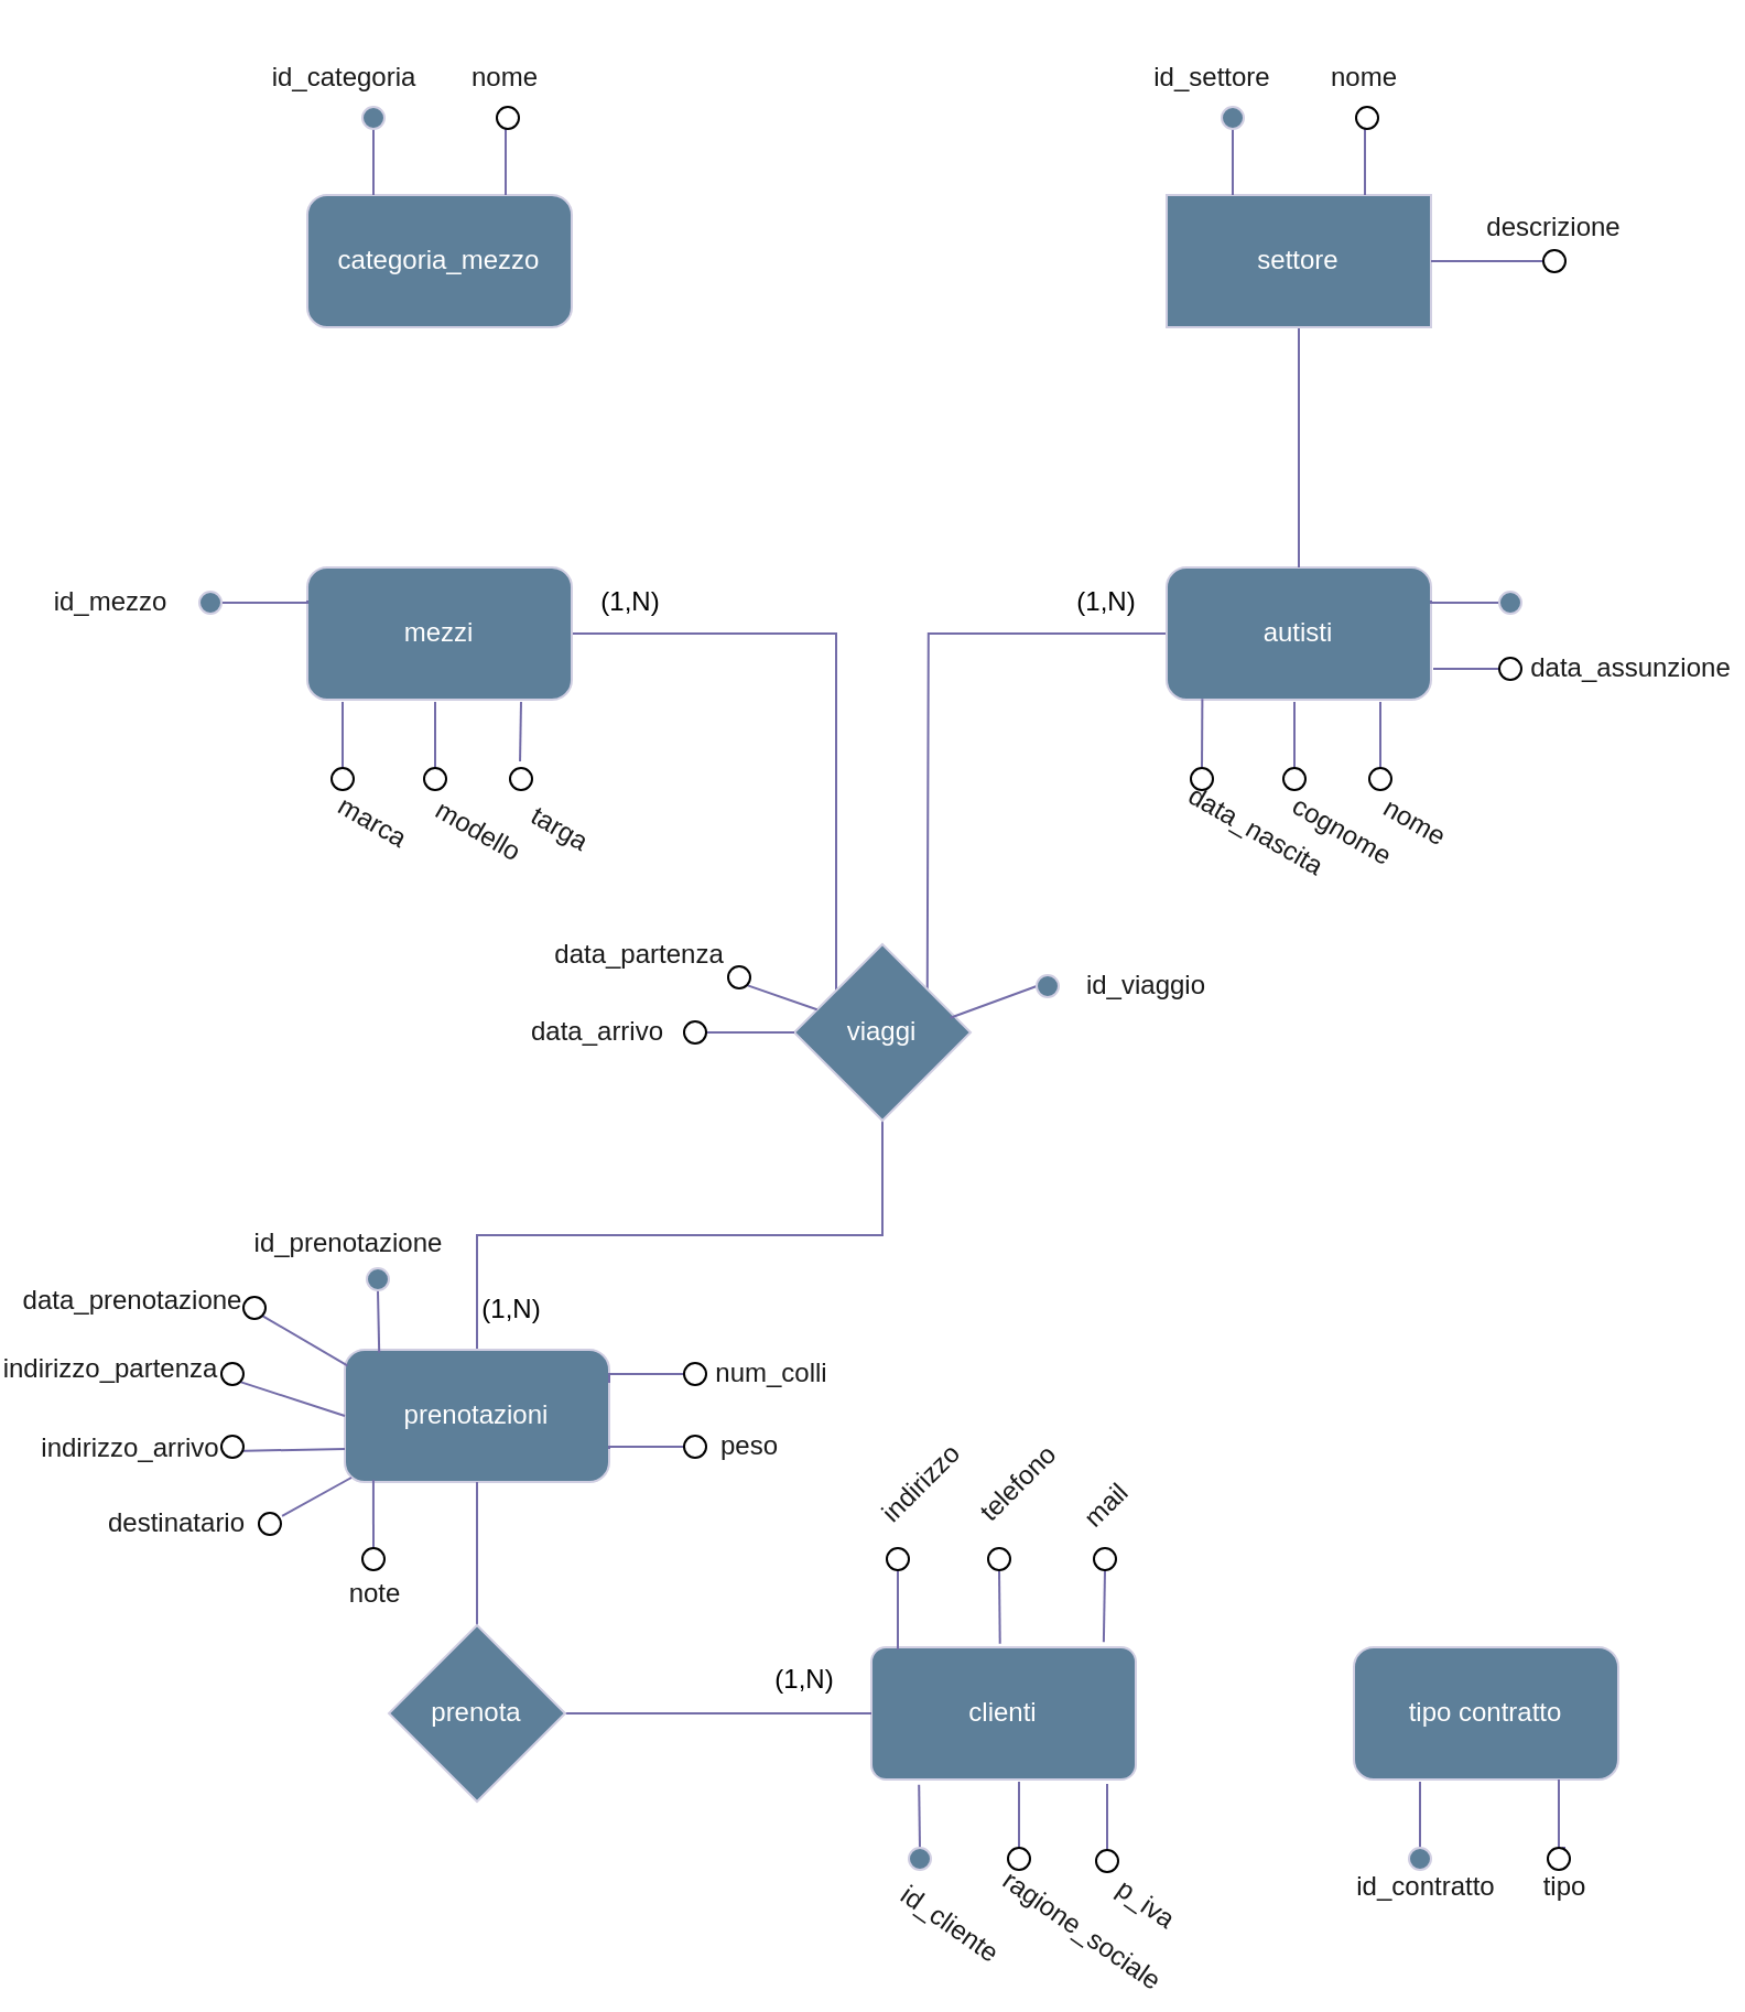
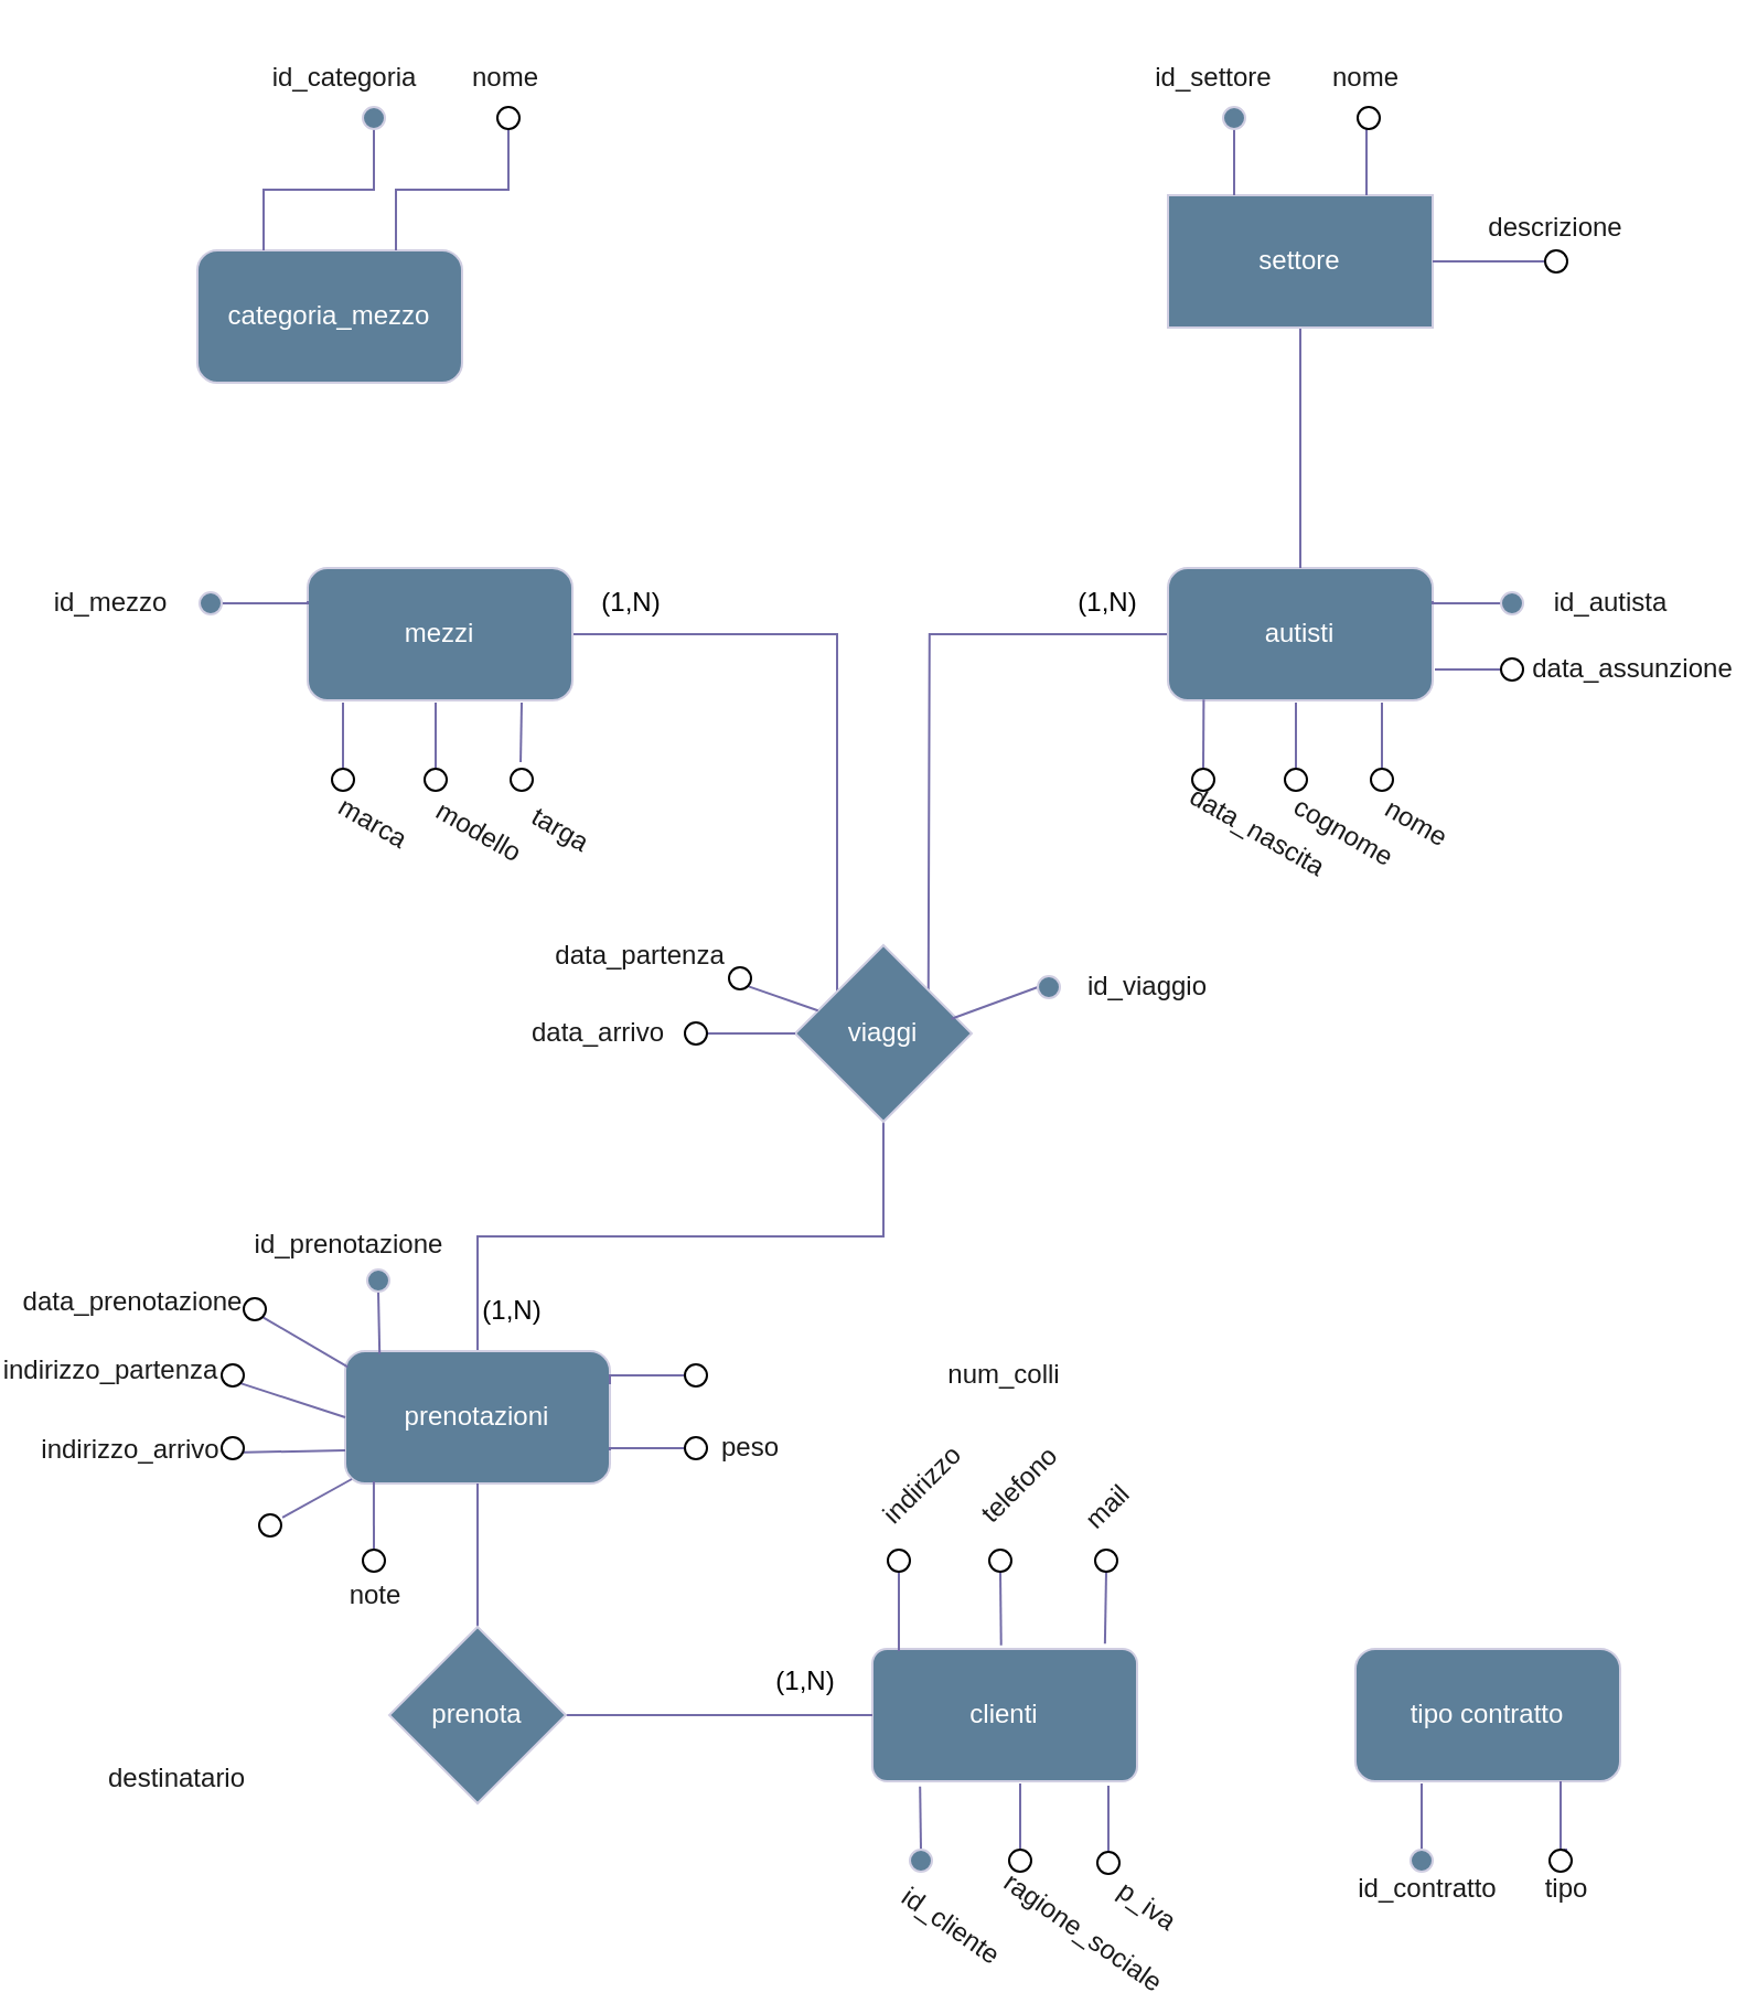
- <mxCell id="8" value="categoria_mezzo" style="rounded=1;whiteSpace=wrap;html=1;labelBackgroundColor=none;fillColor=#5D7F99;strokeColor=#D0CEE2;fontColor=#FFFFFF;" parent="1" vertex="1"><mxGeometry x="139" y="88" width="120" height="60" as="geometry" /></mxCell>
+ <mxCell id="8" value="categoria_mezzo" style="rounded=1;whiteSpace=wrap;html=1;labelBackgroundColor=none;fillColor=#5D7F99;strokeColor=#D0CEE2;fontColor=#FFFFFF;" parent="1" vertex="1"><mxGeometry x="89" y="113" width="120" height="60" as="geometry" /></mxCell>
+ <mxCell id="38" value="id_autista" style="text;html=1;strokeColor=none;fillColor=none;align=center;verticalAlign=middle;whiteSpace=wrap;rounded=0;labelBackgroundColor=none;fontColor=#1A1A1A;" parent="1" vertex="1"><mxGeometry x="700" y="258" width="60" height="30" as="geometry" /></mxCell>
- <mxCell id="107" value="num_colli" style="text;html=1;strokeColor=none;fillColor=none;align=center;verticalAlign=middle;whiteSpace=wrap;rounded=0;labelBackgroundColor=none;fontColor=#1A1A1A;" parent="1" vertex="1"><mxGeometry x="320" y="608" width="60" height="30" as="geometry" /></mxCell>
+ <mxCell id="107" value="num_colli" style="text;html=1;strokeColor=none;fillColor=none;align=center;verticalAlign=middle;whiteSpace=wrap;rounded=0;labelBackgroundColor=none;fontColor=#1A1A1A;" parent="1" vertex="1"><mxGeometry x="425" y="608" width="60" height="30" as="geometry" /></mxCell>
- <mxCell id="101" value="destinatario" style="text;html=1;strokeColor=none;fillColor=none;align=center;verticalAlign=middle;whiteSpace=wrap;rounded=0;labelBackgroundColor=none;fontColor=#1A1A1A;" parent="1" vertex="1"><mxGeometry x="50" y="676" width="60" height="30" as="geometry" /></mxCell>
+ <mxCell id="101" value="destinatario" style="text;html=1;strokeColor=none;fillColor=none;align=center;verticalAlign=middle;whiteSpace=wrap;rounded=0;labelBackgroundColor=none;fontColor=#1A1A1A;" parent="1" vertex="1"><mxGeometry x="50" y="791" width="60" height="30" as="geometry" /></mxCell>
